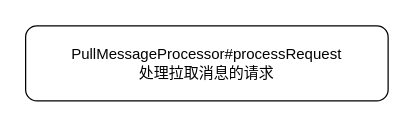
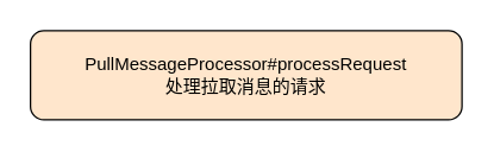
- <mxCell id="2" value="PullMessageProcessor#processRequest&lt;br&gt;处理拉取消息的请求" style="rounded=1;whiteSpace=wrap;html=1;" vertex="1" parent="1"><mxGeometry x="20" y="20" width="290" height="60" as="geometry" /></mxCell>
+ <mxCell id="2" value="PullMessageProcessor#processRequest&lt;br&gt;处理拉取消息的请求" style="rounded=1;whiteSpace=wrap;html=1;fillColor=#ffe6cc;" vertex="1" parent="1"><mxGeometry x="20" y="20" width="290" height="60" as="geometry" /></mxCell>
